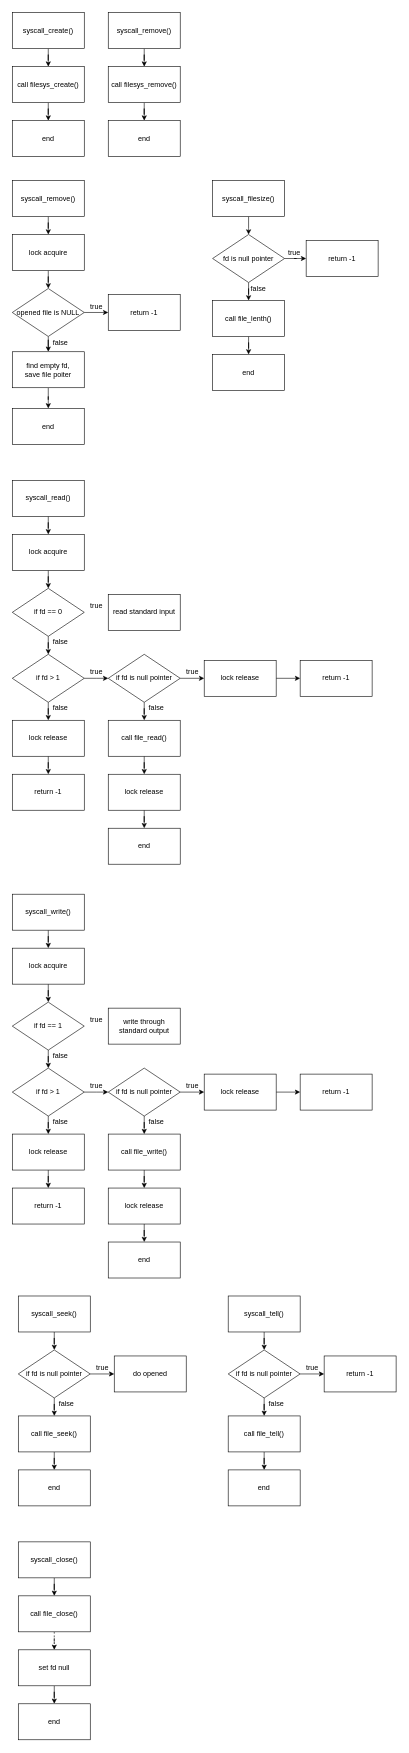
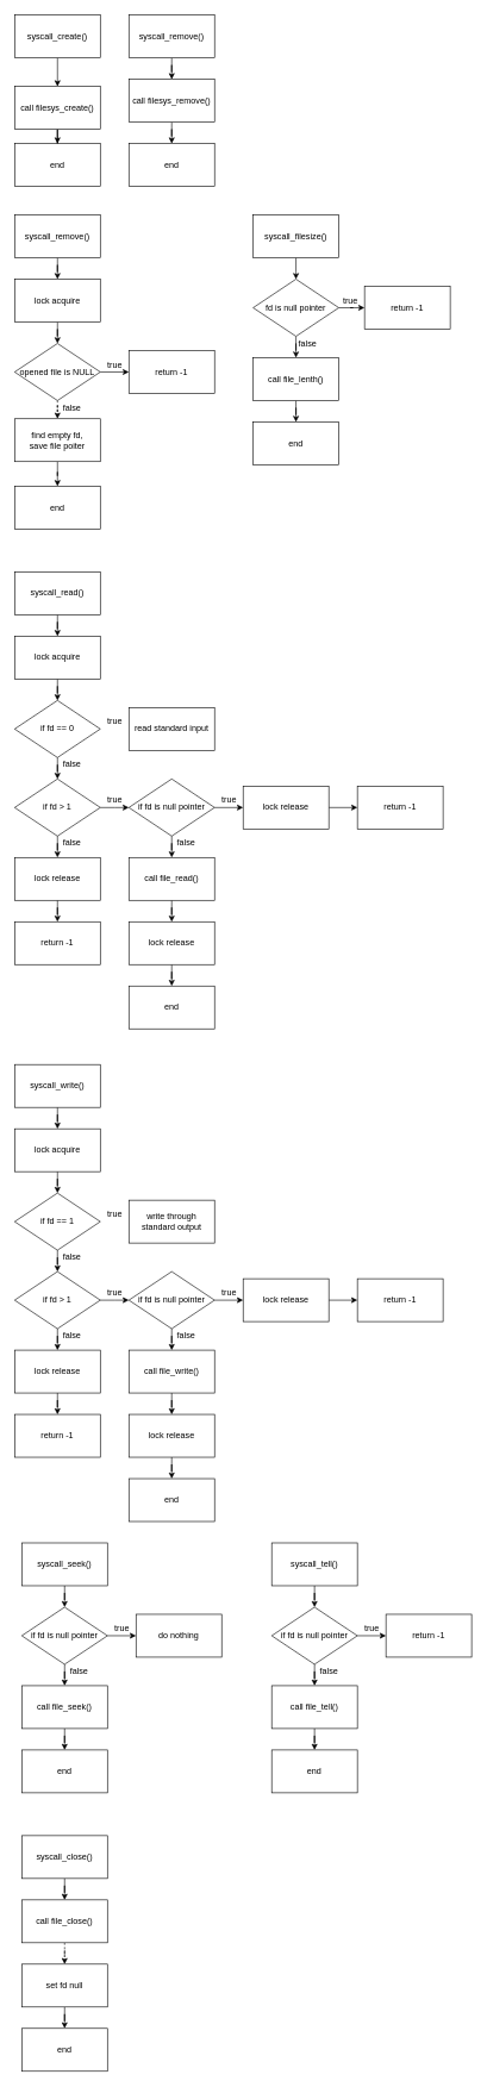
- <mxCell id="6" value="call filesys_create()" style="rounded=0;whiteSpace=wrap;html=1;" vertex="1" parent="1"><mxGeometry x="20" y="110" width="120" height="60" as="geometry" /></mxCell>
+ <mxCell id="6" value="call filesys_create()" style="rounded=0;whiteSpace=wrap;html=1;" vertex="1" parent="1"><mxGeometry x="20" y="120" width="120" height="60" as="geometry" /></mxCell>
- <mxCell id="19" value="" style="edgeStyle=orthogonalEdgeStyle;rounded=0;orthogonalLoop=1;jettySize=auto;html=1;" edge="1" parent="1" source="20" target="23"><mxGeometry relative="1" as="geometry" /></mxCell>
+ <mxCell id="19" value="" style="edgeStyle=orthogonalEdgeStyle;rounded=0;orthogonalLoop=1;jettySize=auto;html=1;dashed=1;" edge="1" parent="1" source="20" target="23"><mxGeometry relative="1" as="geometry" /></mxCell>
- <mxCell id="103" value="do opened" style="whiteSpace=wrap;html=1;" vertex="1" parent="1"><mxGeometry x="190" y="2260" width="120" height="60" as="geometry" /></mxCell>
+ <mxCell id="103" value="do nothing" style="whiteSpace=wrap;html=1;" vertex="1" parent="1"><mxGeometry x="190" y="2260" width="120" height="60" as="geometry" /></mxCell>
